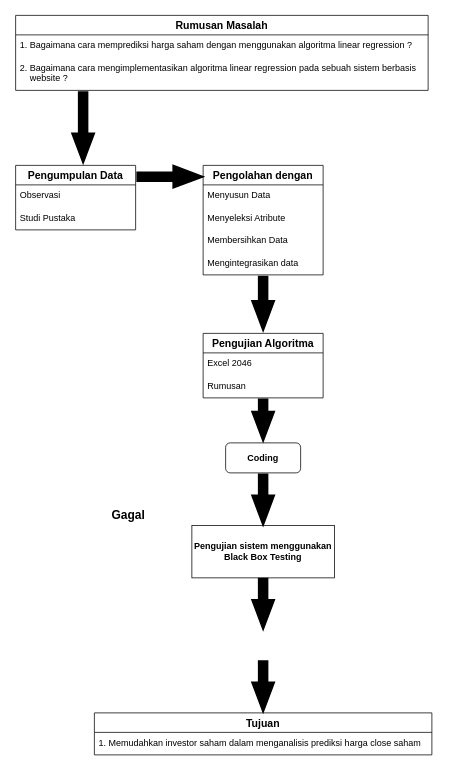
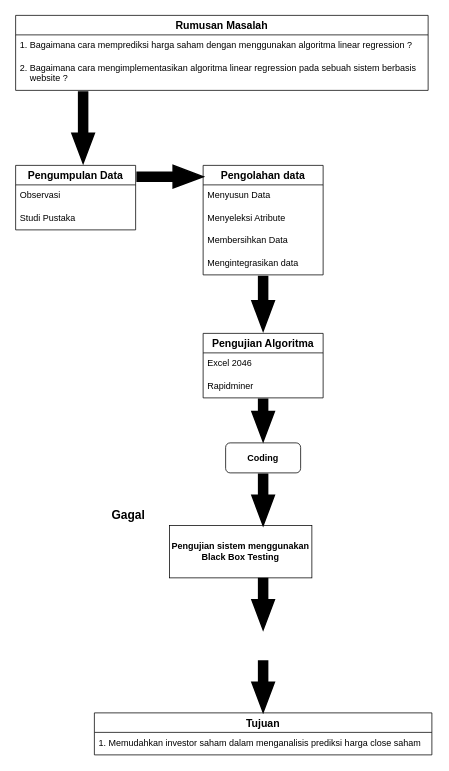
- <mxCell id="8" value="Pengolahan dengan" style="swimlane;fontStyle=1;childLayout=stackLayout;horizontal=1;startSize=26;horizontalStack=0;resizeParent=1;resizeParentMax=0;resizeLast=0;collapsible=1;marginBottom=0;align=center;fontSize=14;" parent="1" vertex="1"><mxGeometry x="270" y="220" width="160" height="146" as="geometry" /></mxCell>
+ <mxCell id="8" value="Pengolahan data" style="swimlane;fontStyle=1;childLayout=stackLayout;horizontal=1;startSize=26;horizontalStack=0;resizeParent=1;resizeParentMax=0;resizeLast=0;collapsible=1;marginBottom=0;align=center;fontSize=14;" parent="1" vertex="1"><mxGeometry x="270" y="220" width="160" height="146" as="geometry" /></mxCell>
- <mxCell id="15" value="Rumusan" style="text;strokeColor=none;fillColor=none;spacingLeft=4;spacingRight=4;overflow=hidden;rotatable=0;points=[[0,0.5],[1,0.5]];portConstraint=eastwest;fontSize=12;" parent="13" vertex="1"><mxGeometry y="56" width="160" height="30" as="geometry" /></mxCell>
+ <mxCell id="15" value="Rapidminer" style="text;strokeColor=none;fillColor=none;spacingLeft=4;spacingRight=4;overflow=hidden;rotatable=0;points=[[0,0.5],[1,0.5]];portConstraint=eastwest;fontSize=12;" parent="13" vertex="1"><mxGeometry y="56" width="160" height="30" as="geometry" /></mxCell>
- <mxCell id="17" value="&lt;b&gt;Pengujian sistem menggunakan Black Box Testing&lt;/b&gt;" style="whiteSpace=wrap;html=1;align=center;" parent="1" vertex="1"><mxGeometry x="255.01" y="700" width="190" height="70" as="geometry" /></mxCell>
+ <mxCell id="17" value="&lt;b&gt;Pengujian sistem menggunakan Black Box Testing&lt;/b&gt;" style="whiteSpace=wrap;html=1;align=center;" parent="1" vertex="1"><mxGeometry x="225.01" y="700" width="190" height="70" as="geometry" /></mxCell>
